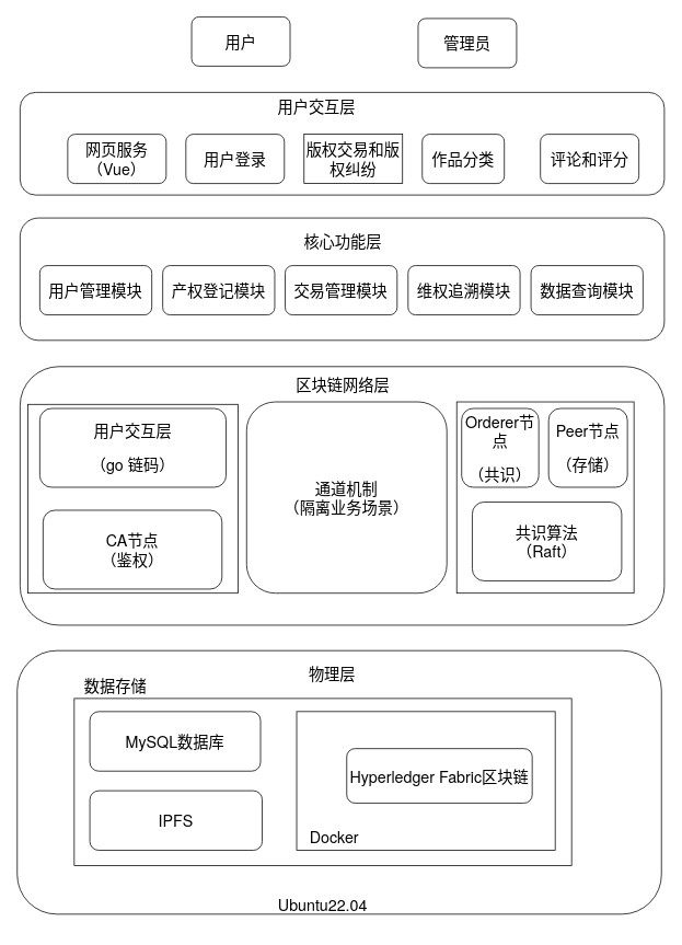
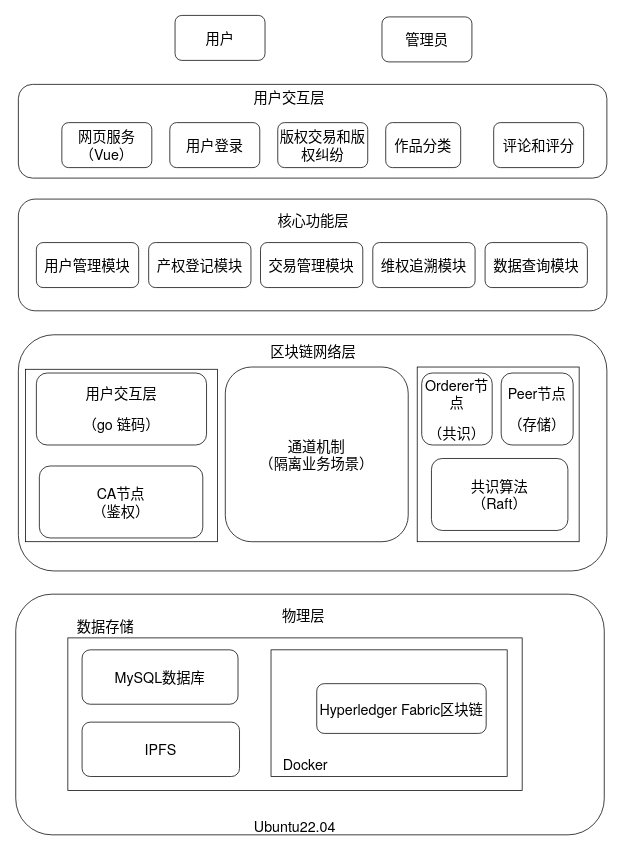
- <mxCell id="9" value="版权交易和版权纠纷" style="whiteSpace=wrap;html=1;fontFamily=Helvetica Neue;fontSize=19;labelBackgroundColor=none;fillColor=none;rounded=0;" vertex="1" parent="1"><mxGeometry x="370" y="163" width="120" height="60" as="geometry" /></mxCell>
+ <mxCell id="9" value="版权交易和版权纠纷" style="rounded=1;whiteSpace=wrap;html=1;fontFamily=Helvetica Neue;fontSize=19;labelBackgroundColor=none;fillColor=none;" vertex="1" parent="1"><mxGeometry x="370" y="163" width="120" height="60" as="geometry" /></mxCell>
